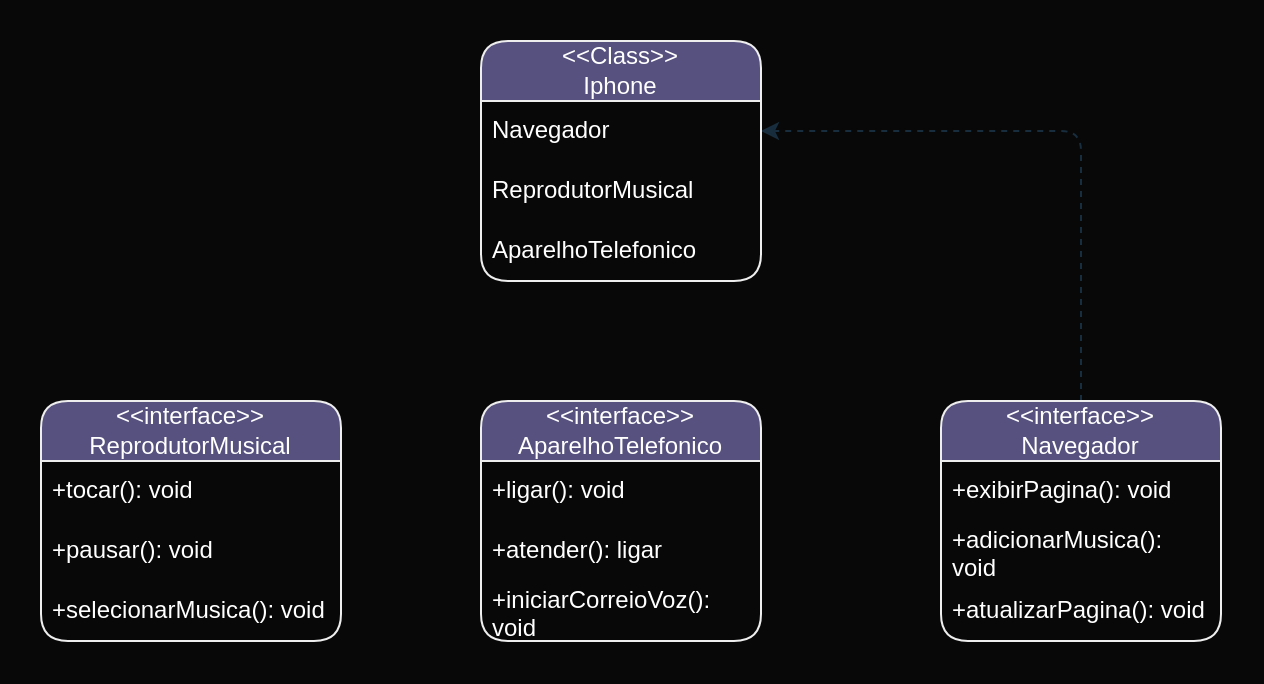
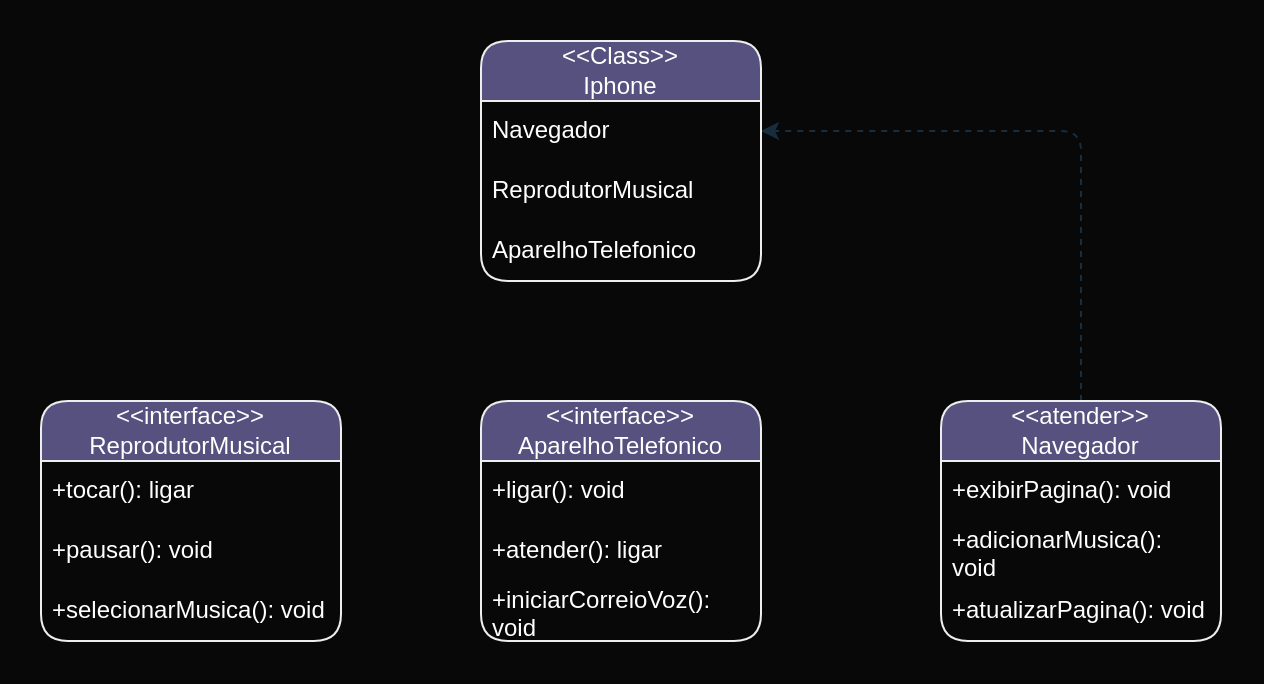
- <mxCell id="3" value="&amp;lt;&amp;lt;interface&amp;gt;&amp;gt;&lt;br style=&quot;border-color: var(--border-color);&quot;&gt;Navegador" style="swimlane;fontStyle=0;childLayout=stackLayout;horizontal=1;startSize=30;horizontalStack=0;resizeParent=1;resizeParentMax=0;resizeLast=0;collapsible=1;marginBottom=0;whiteSpace=wrap;html=1;rounded=1;labelBackgroundColor=none;fillColor=#56517E;strokeColor=#EEEEEE;fontColor=#FFFFFF;" vertex="1" parent="1"><mxGeometry x="470" y="200" width="140" height="120" as="geometry" /></mxCell>
+ <mxCell id="3" value="&amp;lt;&amp;lt;atender&amp;gt;&amp;gt;&lt;br style=&quot;border-color: var(--border-color);&quot;&gt;Navegador" style="swimlane;fontStyle=0;childLayout=stackLayout;horizontal=1;startSize=30;horizontalStack=0;resizeParent=1;resizeParentMax=0;resizeLast=0;collapsible=1;marginBottom=0;whiteSpace=wrap;html=1;rounded=1;labelBackgroundColor=none;fillColor=#56517E;strokeColor=#EEEEEE;fontColor=#FFFFFF;" vertex="1" parent="1"><mxGeometry x="470" y="200" width="140" height="120" as="geometry" /></mxCell>
- <mxCell id="12" value="+tocar(): void" style="text;strokeColor=none;fillColor=none;align=left;verticalAlign=middle;spacingLeft=4;spacingRight=4;overflow=hidden;points=[[0,0.5],[1,0.5]];portConstraint=eastwest;rotatable=0;whiteSpace=wrap;html=1;rounded=1;labelBackgroundColor=none;fontColor=#FFFFFF;" vertex="1" parent="11"><mxGeometry y="30" width="150" height="30" as="geometry" /></mxCell>
+ <mxCell id="12" value="+tocar(): ligar" style="text;strokeColor=none;fillColor=none;align=left;verticalAlign=middle;spacingLeft=4;spacingRight=4;overflow=hidden;points=[[0,0.5],[1,0.5]];portConstraint=eastwest;rotatable=0;whiteSpace=wrap;html=1;rounded=1;labelBackgroundColor=none;fontColor=#FFFFFF;" vertex="1" parent="11"><mxGeometry y="30" width="150" height="30" as="geometry" /></mxCell>
